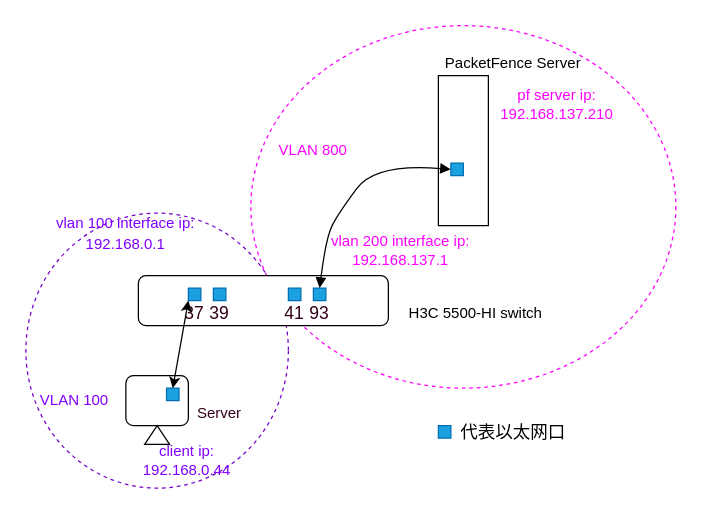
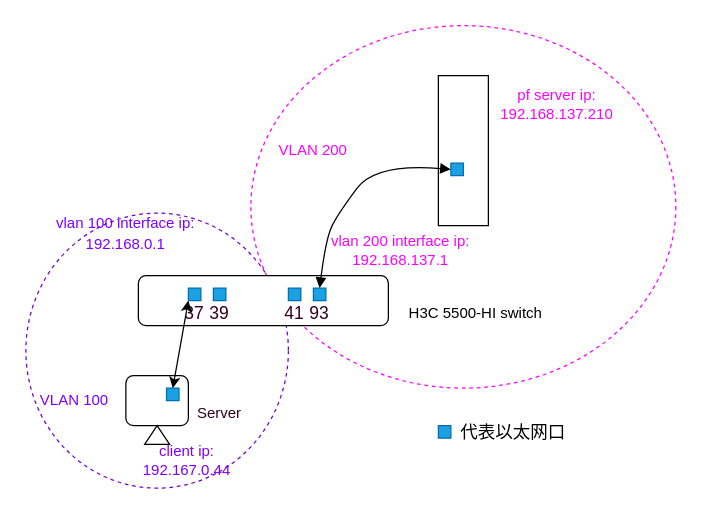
- <mxCell id="10" value="PacketFence Server" style="text;html=1;strokeColor=none;fillColor=none;align=center;verticalAlign=middle;whiteSpace=wrap;rounded=0;" vertex="1" parent="1"><mxGeometry x="350" y="40" width="120" height="20" as="geometry" /></mxCell>
- <mxCell id="20" value="VLAN 800" style="text;html=1;strokeColor=none;fillColor=none;align=center;verticalAlign=middle;whiteSpace=wrap;rounded=0;dashed=1;fontColor=#FF00FF;" vertex="1" parent="1"><mxGeometry x="220" y="110" width="60" height="20" as="geometry" /></mxCell>
+ <mxCell id="20" value="VLAN 200" style="text;html=1;strokeColor=none;fillColor=none;align=center;verticalAlign=middle;whiteSpace=wrap;rounded=0;dashed=1;fontColor=#FF00FF;" vertex="1" parent="1"><mxGeometry x="220" y="110" width="60" height="20" as="geometry" /></mxCell>
- <mxCell id="16" value="client ip:&lt;br&gt;192.168.0.44" style="text;html=1;strokeColor=none;fillColor=none;align=center;verticalAlign=middle;whiteSpace=wrap;rounded=0;fontColor=#7F00FF;" vertex="1" parent="1"><mxGeometry x="94" y="360" width="110" height="15" as="geometry" /></mxCell>
+ <mxCell id="16" value="client ip:&lt;br&gt;192.167.0.44" style="text;html=1;strokeColor=none;fillColor=none;align=center;verticalAlign=middle;whiteSpace=wrap;rounded=0;fontColor=#7F00FF;" vertex="1" parent="1"><mxGeometry x="94" y="360" width="110" height="15" as="geometry" /></mxCell>
